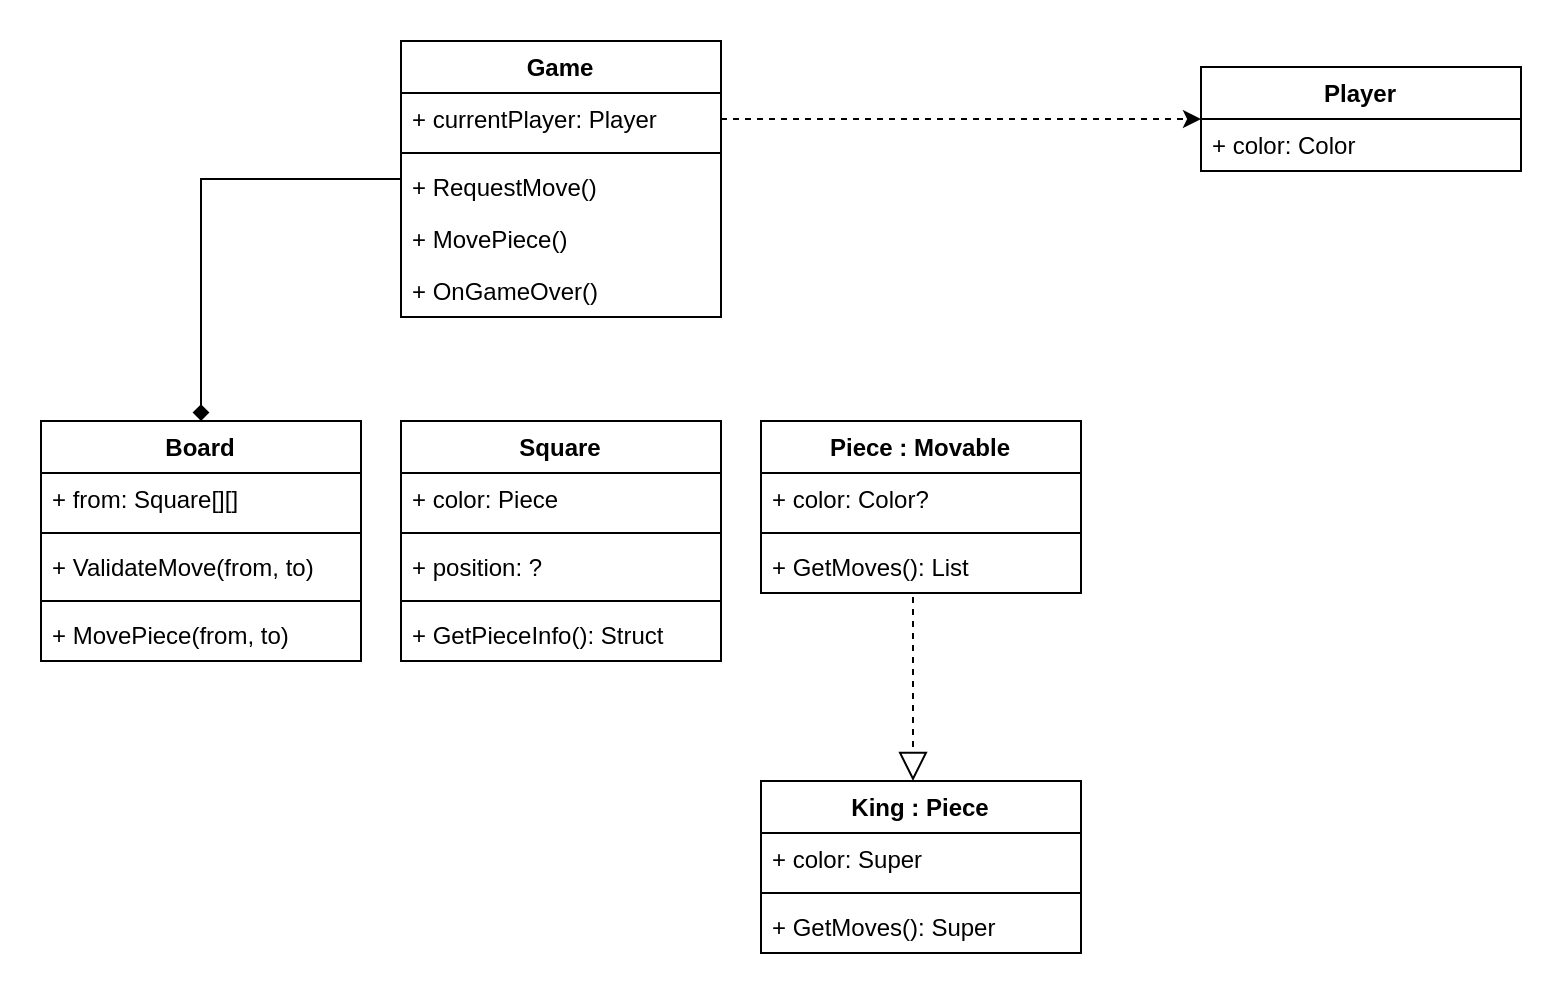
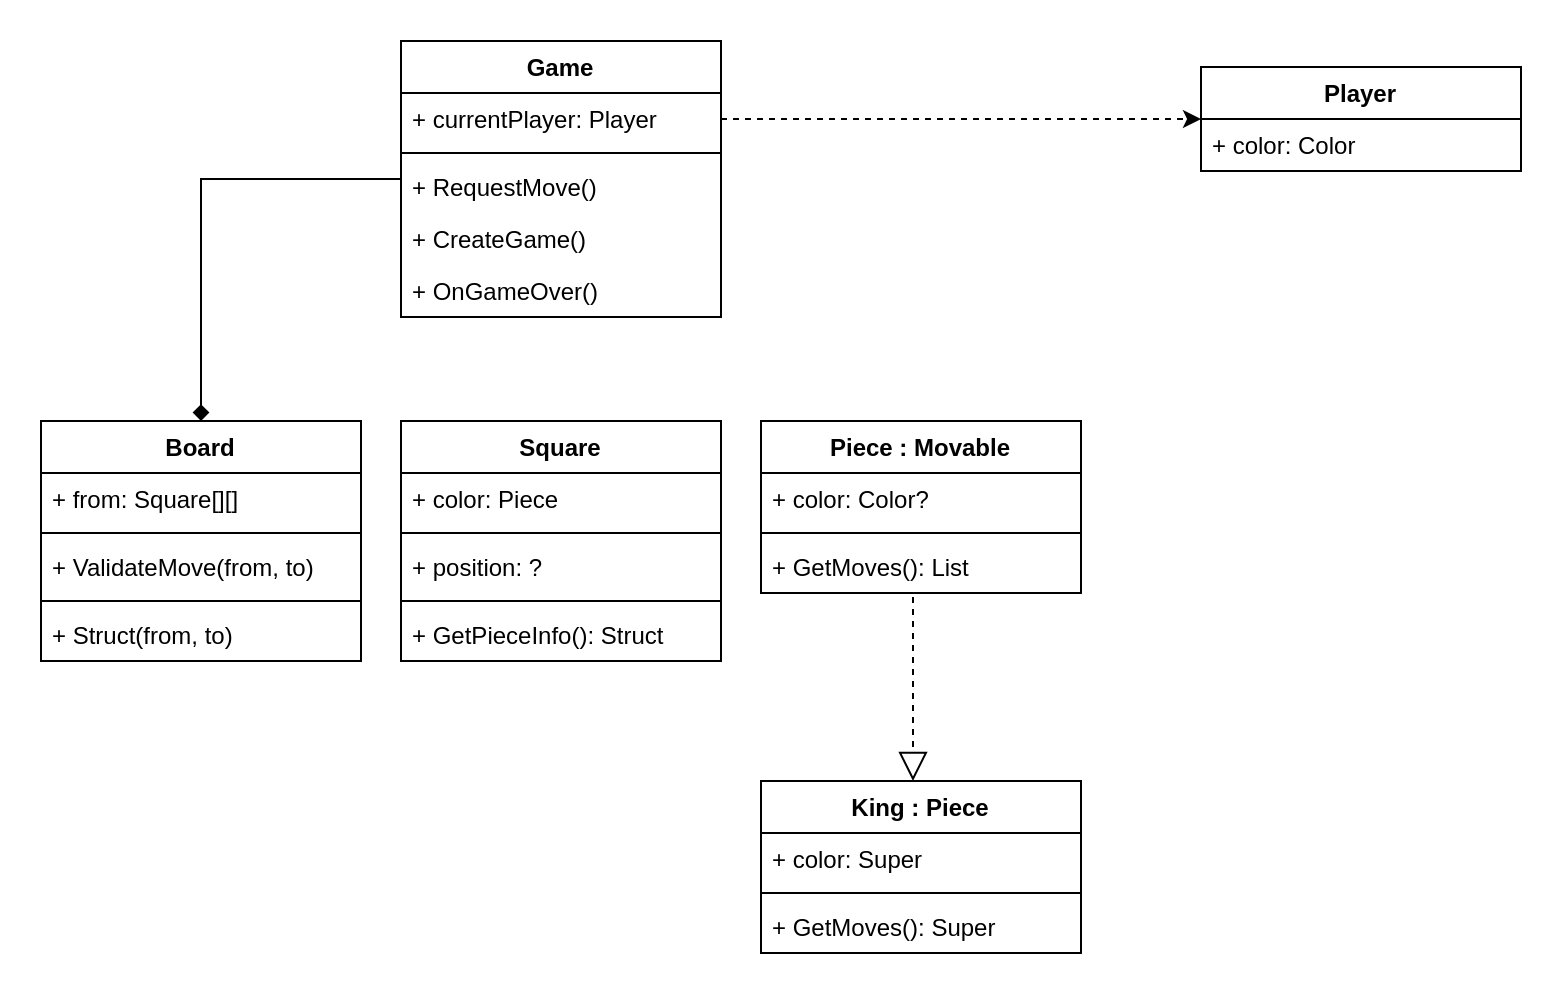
- <mxCell id="28" value="+ MovePiece()" style="text;strokeColor=none;fillColor=none;align=left;verticalAlign=top;spacingLeft=4;spacingRight=4;overflow=hidden;rotatable=0;points=[[0,0.5],[1,0.5]];portConstraint=eastwest;fontColor=default;" vertex="1" parent="24"><mxGeometry y="86" width="160" height="26" as="geometry" /></mxCell>
+ <mxCell id="28" value="+ CreateGame()" style="text;strokeColor=none;fillColor=none;align=left;verticalAlign=top;spacingLeft=4;spacingRight=4;overflow=hidden;rotatable=0;points=[[0,0.5],[1,0.5]];portConstraint=eastwest;fontColor=default;" vertex="1" parent="24"><mxGeometry y="86" width="160" height="26" as="geometry" /></mxCell>
- <mxCell id="7" value="+ MovePiece(from, to)" style="text;strokeColor=none;fillColor=none;align=left;verticalAlign=top;spacingLeft=4;spacingRight=4;overflow=hidden;rotatable=0;points=[[0,0.5],[1,0.5]];portConstraint=eastwest;fontColor=default;" vertex="1" parent="2"><mxGeometry y="94" width="160" height="26" as="geometry" /></mxCell>
+ <mxCell id="7" value="+ Struct(from, to)" style="text;strokeColor=none;fillColor=none;align=left;verticalAlign=top;spacingLeft=4;spacingRight=4;overflow=hidden;rotatable=0;points=[[0,0.5],[1,0.5]];portConstraint=eastwest;fontColor=default;" vertex="1" parent="2"><mxGeometry y="94" width="160" height="26" as="geometry" /></mxCell>
